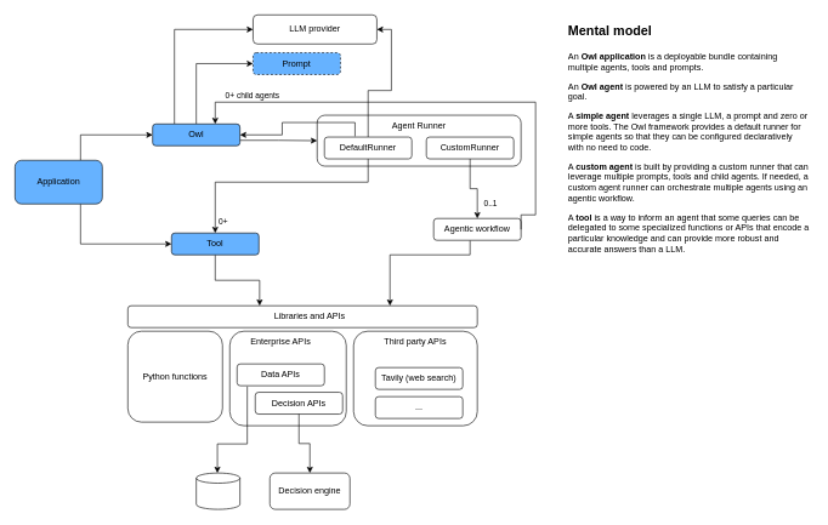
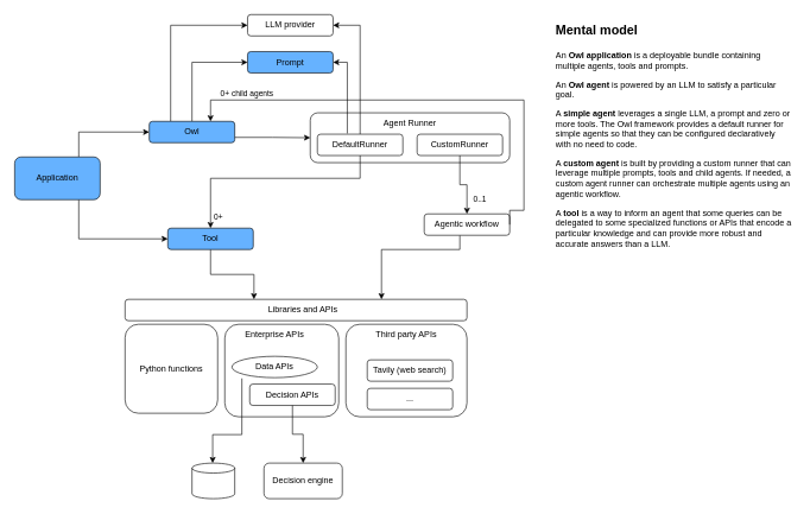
- <mxCell id="26" value="LLM provider" style="rounded=1;whiteSpace=wrap;html=1;" parent="1" vertex="1"><mxGeometry x="347" y="20" width="170" height="40" as="geometry" /></mxCell>
+ <mxCell id="26" value="LLM provider" style="rounded=1;whiteSpace=wrap;html=1;" parent="1" vertex="1"><mxGeometry x="347" y="20" width="120" height="30" as="geometry" /></mxCell>
- <mxCell id="10" value="Prompt" style="rounded=1;whiteSpace=wrap;html=1;fillColor=#66B2FF;dashed=1;" parent="1" vertex="1"><mxGeometry x="347" y="72" width="120" height="30" as="geometry" /></mxCell>
+ <mxCell id="10" value="Prompt" style="rounded=1;whiteSpace=wrap;html=1;fillColor=#66B2FF;" parent="1" vertex="1"><mxGeometry x="347" y="72" width="120" height="30" as="geometry" /></mxCell>
- <mxCell id="18" style="edgeStyle=orthogonalEdgeStyle;rounded=0;orthogonalLoop=1;jettySize=auto;html=1;exitX=0.35;exitY=-0.033;exitDx=0;exitDy=0;exitPerimeter=0;" parent="1" source="20" target="9" edge="1"><mxGeometry relative="1" as="geometry" /></mxCell>
+ <mxCell id="18" style="edgeStyle=orthogonalEdgeStyle;rounded=0;orthogonalLoop=1;jettySize=auto;html=1;exitX=0.35;exitY=-0.033;exitDx=0;exitDy=0;entryX=1;entryY=0.5;entryDx=0;entryDy=0;exitPerimeter=0;" parent="1" source="20" target="10" edge="1"><mxGeometry relative="1" as="geometry" /></mxCell>
- <mxCell id="34" value="Data APIs" style="rounded=1;whiteSpace=wrap;html=1;" parent="1" vertex="1"><mxGeometry x="325" y="500" width="120" height="30" as="geometry" /></mxCell>
+ <mxCell id="34" value="Data APIs" style="ellipse;whiteSpace=wrap;html=1;" parent="1" vertex="1"><mxGeometry x="325" y="500" width="120" height="30" as="geometry" /></mxCell>
